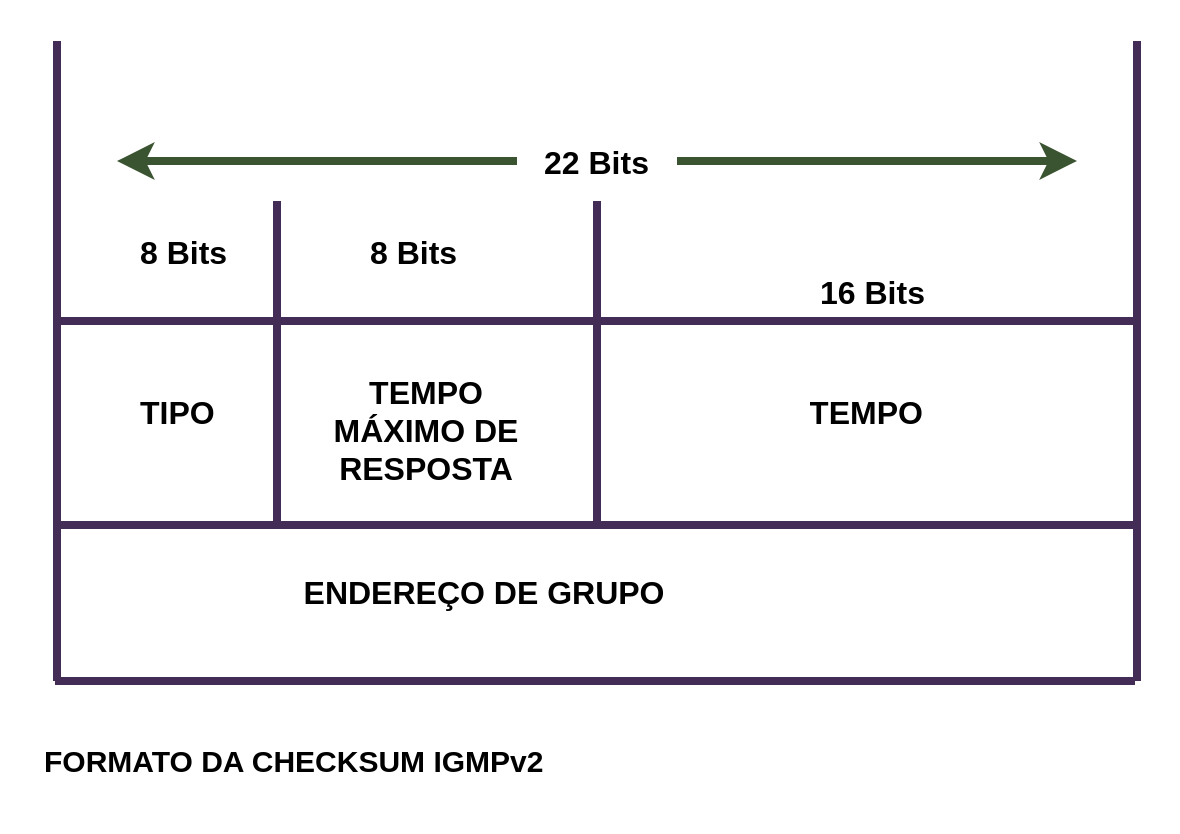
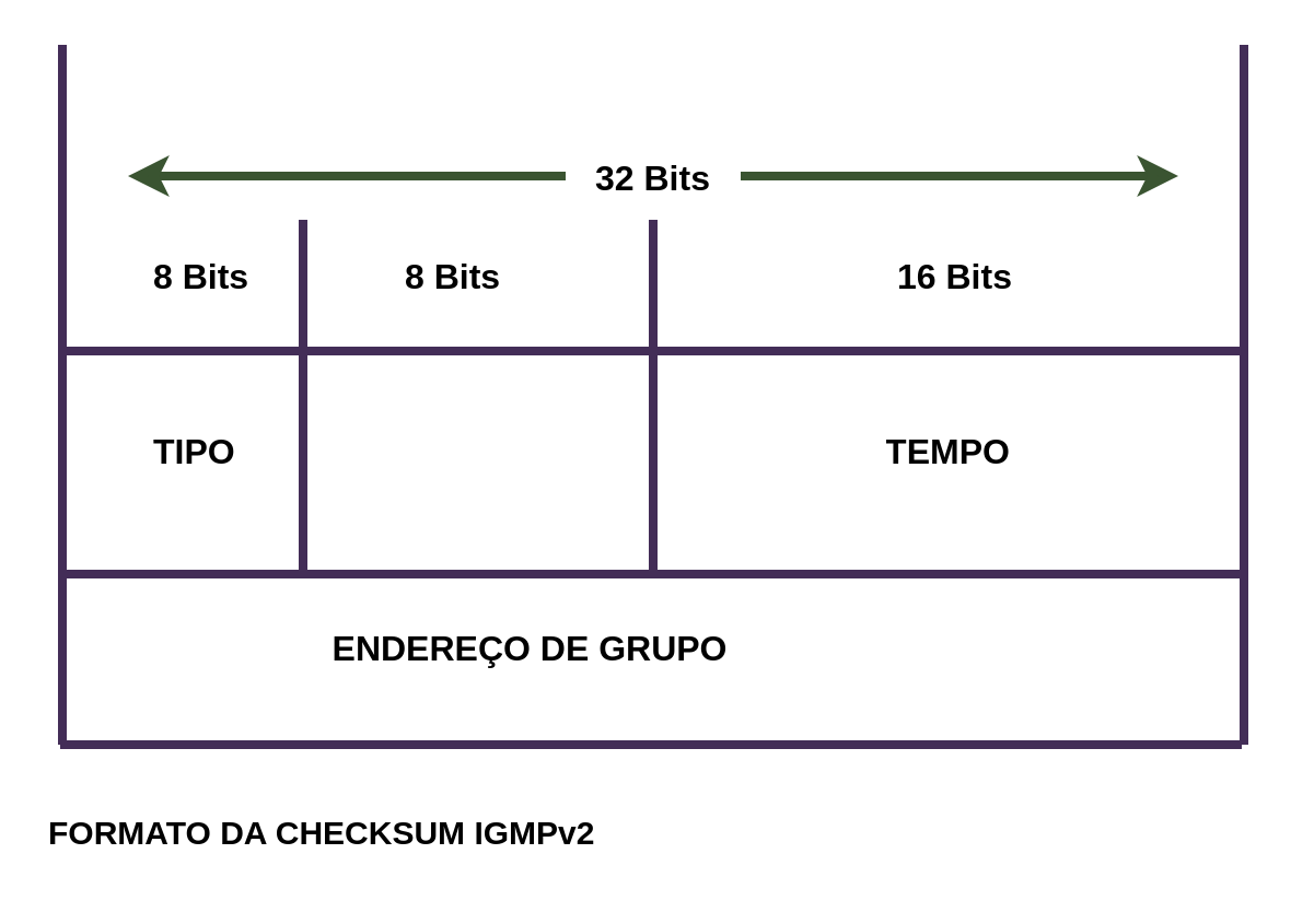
- <mxCell id="2" value="22 Bits" style="text;html=1;whiteSpace=wrap;overflow=hidden;rounded=0;fontFamily=Helvetica;fontSize=16;fontStyle=1;fontColor=light-dark(#000000,#FFD966);" parent="1" vertex="1"><mxGeometry x="270" y="65" width="80" height="30" as="geometry" /></mxCell>
+ <mxCell id="2" value="32 Bits" style="text;html=1;whiteSpace=wrap;overflow=hidden;rounded=0;fontFamily=Helvetica;fontSize=16;fontStyle=1;fontColor=light-dark(#000000,#FFD966);" parent="1" vertex="1"><mxGeometry x="270" y="65" width="80" height="30" as="geometry" /></mxCell>
- <mxCell id="10" value="16 Bits" style="text;html=1;whiteSpace=wrap;overflow=hidden;rounded=0;fontFamily=Helvetica;fontSize=16;fontStyle=1;fontColor=light-dark(#000000,#FFD966);" parent="1" vertex="1"><mxGeometry x="408" y="130" width="80" height="30" as="geometry" /></mxCell>
+ <mxCell id="10" value="16 Bits" style="text;html=1;whiteSpace=wrap;overflow=hidden;rounded=0;fontFamily=Helvetica;fontSize=16;fontStyle=1;fontColor=light-dark(#000000,#FFD966);" parent="1" vertex="1"><mxGeometry x="408" y="110" width="80" height="30" as="geometry" /></mxCell>
- <mxCell id="8" value="TEMPO MÁXIMO DE RESPOSTA" style="text;html=1;whiteSpace=wrap;overflow=hidden;rounded=0;fontFamily=Helvetica;fontSize=16;fontStyle=1;align=center;fontColor=light-dark(#000000,#FFD966);" parent="1" vertex="1"><mxGeometry x="158" y="180" width="110" height="60" as="geometry" /></mxCell>
